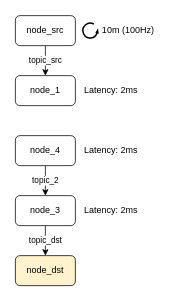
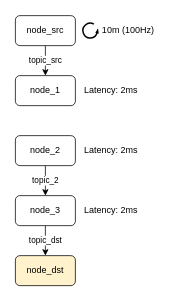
- <mxCell id="6" value="node_4" style="rounded=1;whiteSpace=wrap;html=1;" parent="1" vertex="1"><mxGeometry x="20" y="180" width="80" height="40" as="geometry" /></mxCell>
+ <mxCell id="6" value="node_2" style="rounded=1;whiteSpace=wrap;html=1;" parent="1" vertex="1"><mxGeometry x="20" y="180" width="80" height="40" as="geometry" /></mxCell>
